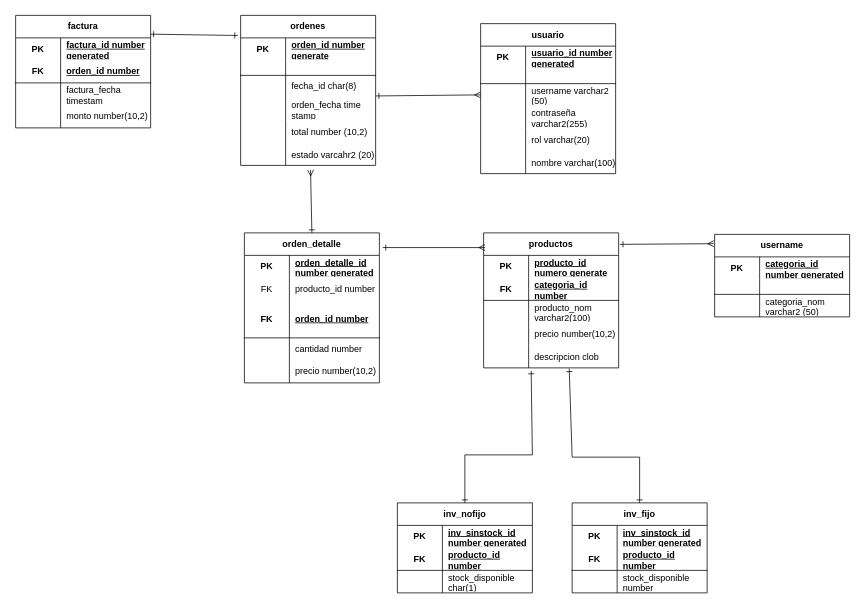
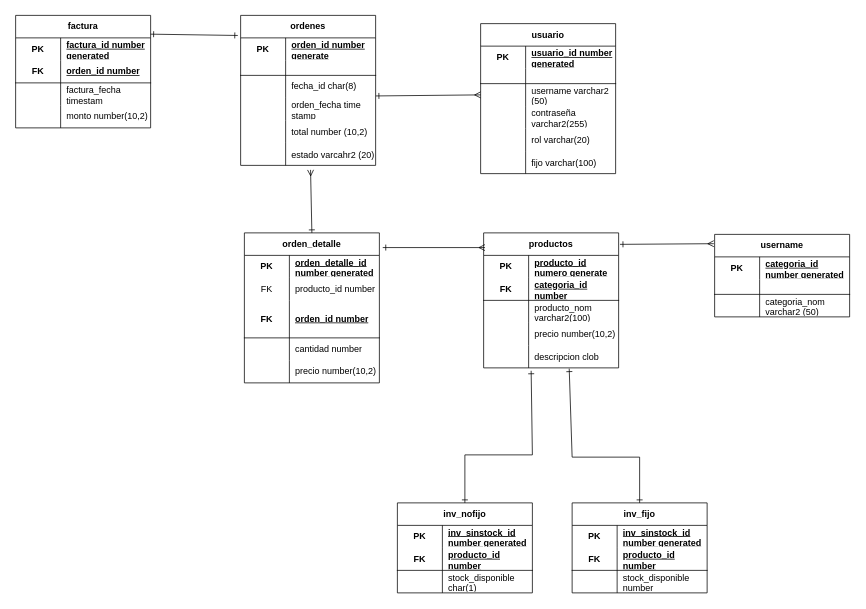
- <mxCell id="104" value="nombre varchar(100)" style="shape=partialRectangle;connectable=0;fillColor=none;top=0;left=0;bottom=0;right=0;align=left;spacingLeft=6;overflow=hidden;" vertex="1" parent="102"><mxGeometry x="60" width="120" height="30" as="geometry"><mxRectangle width="120" height="30" as="alternateBounds" /></mxGeometry></mxCell>
+ <mxCell id="104" value="fijo varchar(100)" style="shape=partialRectangle;connectable=0;fillColor=none;top=0;left=0;bottom=0;right=0;align=left;spacingLeft=6;overflow=hidden;" vertex="1" parent="102"><mxGeometry x="60" width="120" height="30" as="geometry"><mxRectangle width="120" height="30" as="alternateBounds" /></mxGeometry></mxCell>
